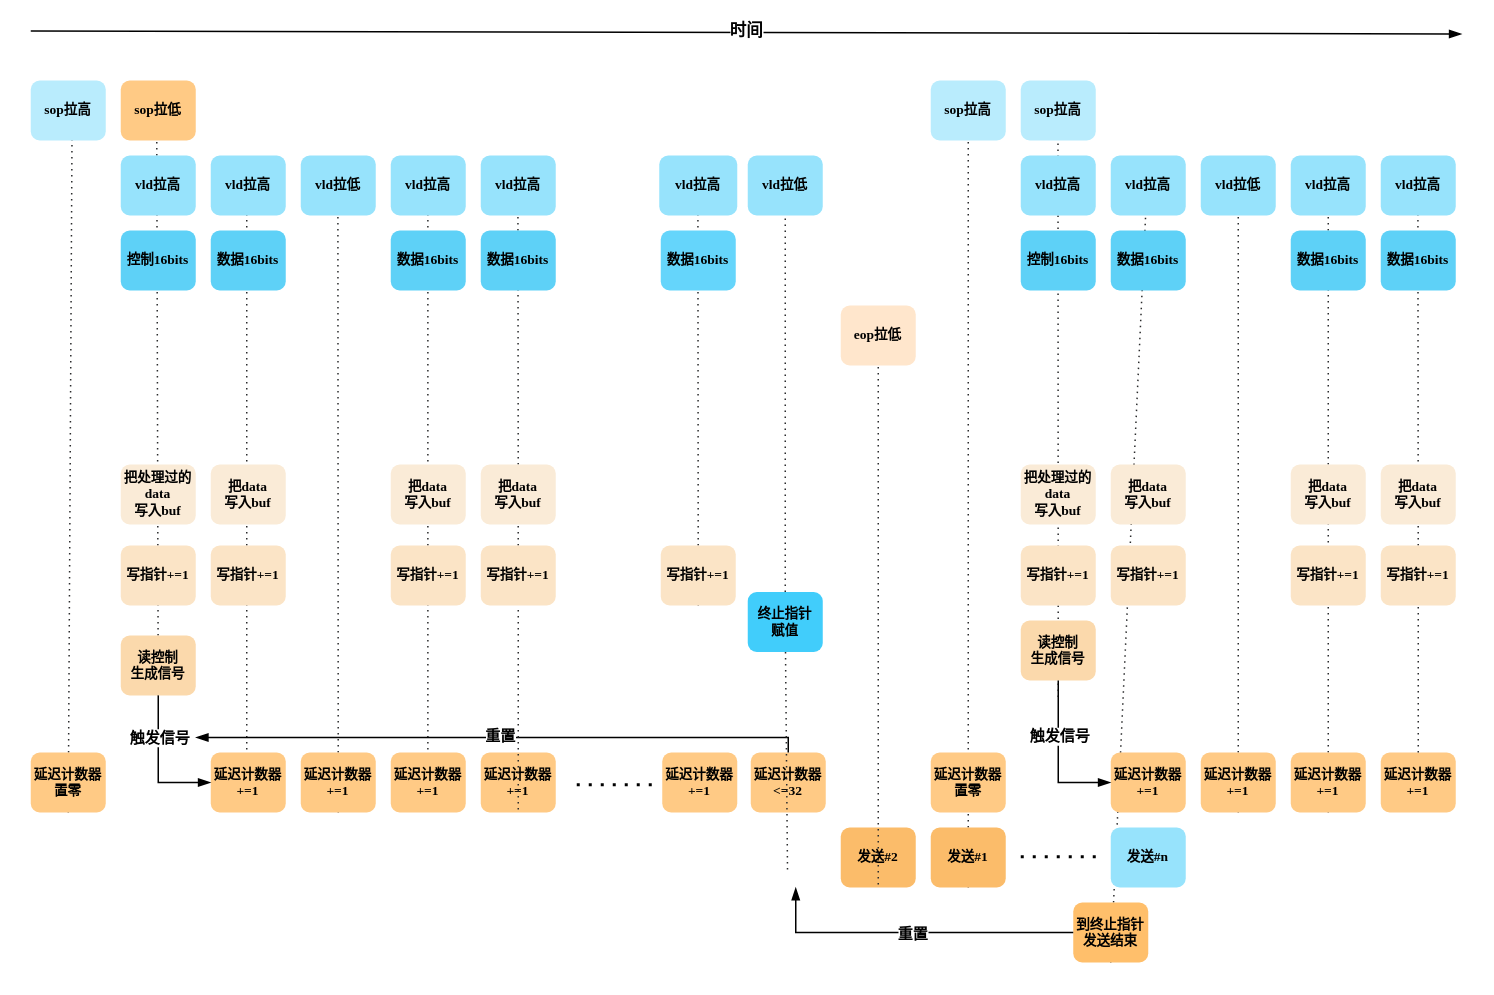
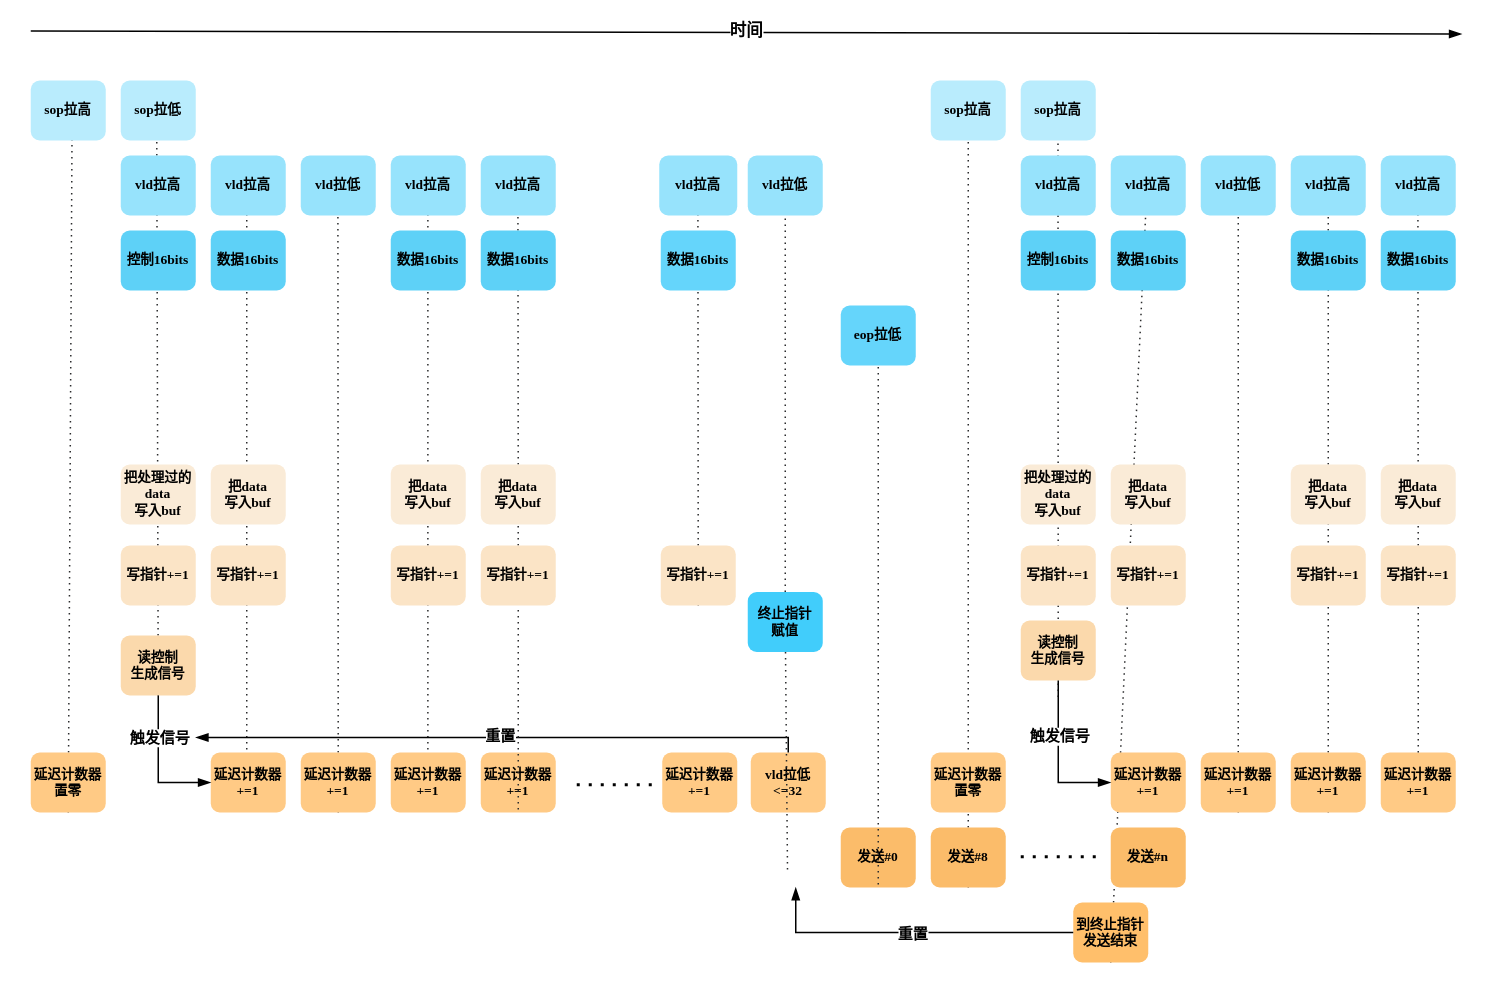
- <mxCell id="32" value="sop拉低" style="rounded=1;whiteSpace=wrap;html=1;shadow=0;labelBackgroundColor=none;strokeWidth=1;fontFamily=Verdana;fontSize=9;align=center;fillColor=#ffca85;strokeColor=none;fontStyle=1;" parent="1" vertex="1"><mxGeometry x="80" y="53" width="50" height="40" as="geometry" /></mxCell>
+ <mxCell id="32" value="sop拉低" style="rounded=1;whiteSpace=wrap;html=1;shadow=0;labelBackgroundColor=none;strokeWidth=1;fontFamily=Verdana;fontSize=9;align=center;fillColor=#b9ecfd;strokeColor=none;fontStyle=1" parent="1" vertex="1"><mxGeometry x="80" y="53" width="50" height="40" as="geometry" /></mxCell>
- <mxCell id="88" value="eop拉低" style="rounded=1;whiteSpace=wrap;html=1;shadow=0;labelBackgroundColor=none;strokeWidth=1;fontFamily=Verdana;fontSize=9;align=center;fillColor=#ffe6cc;strokeColor=none;fontStyle=1;" parent="1" vertex="1"><mxGeometry x="560" y="203" width="50" height="40" as="geometry" /></mxCell>
+ <mxCell id="88" value="eop拉低" style="rounded=1;whiteSpace=wrap;html=1;shadow=0;labelBackgroundColor=none;strokeWidth=1;fontFamily=Verdana;fontSize=9;align=center;fillColor=#65d5fb;strokeColor=none;fontStyle=1" parent="1" vertex="1"><mxGeometry x="560" y="203" width="50" height="40" as="geometry" /></mxCell>
- <mxCell id="50" value="延迟计数器&lt;br style=&quot;font-size: 9px;&quot;&gt;&amp;lt;=32" style="rounded=1;whiteSpace=wrap;html=1;shadow=0;labelBackgroundColor=none;strokeWidth=1;fontFamily=Verdana;fontSize=9;align=center;fillColor=#ffca85;strokeColor=none;fontStyle=1" parent="1" vertex="1"><mxGeometry x="500" y="501" width="50" height="40" as="geometry" /></mxCell>
+ <mxCell id="50" value="vld拉低&lt;br style=&quot;font-size: 9px;&quot;&gt;&amp;lt;=32" style="rounded=1;whiteSpace=wrap;html=1;shadow=0;labelBackgroundColor=none;strokeWidth=1;fontFamily=Verdana;fontSize=9;align=center;fillColor=#ffca85;strokeColor=none;fontStyle=1" parent="1" vertex="1"><mxGeometry x="500" y="501" width="50" height="40" as="geometry" /></mxCell>
- <mxCell id="51" value="发送#2" style="rounded=1;whiteSpace=wrap;html=1;shadow=0;labelBackgroundColor=none;strokeWidth=1;fontFamily=Verdana;fontSize=9;align=center;fillColor=#fbbc6a;strokeColor=none;fontStyle=1" parent="1" vertex="1"><mxGeometry x="560" y="551" width="50" height="40" as="geometry" /></mxCell>
+ <mxCell id="51" value="发送#0" style="rounded=1;whiteSpace=wrap;html=1;shadow=0;labelBackgroundColor=none;strokeWidth=1;fontFamily=Verdana;fontSize=9;align=center;fillColor=#fbbc6a;strokeColor=none;fontStyle=1" parent="1" vertex="1"><mxGeometry x="560" y="551" width="50" height="40" as="geometry" /></mxCell>
- <mxCell id="52" value="发送#1" style="rounded=1;whiteSpace=wrap;html=1;shadow=0;labelBackgroundColor=none;strokeWidth=1;fontFamily=Verdana;fontSize=9;align=center;fillColor=#fbbc6a;strokeColor=none;fontStyle=1" parent="1" vertex="1"><mxGeometry x="620" y="551" width="50" height="40" as="geometry" /></mxCell>
+ <mxCell id="52" value="发送#8" style="rounded=1;whiteSpace=wrap;html=1;shadow=0;labelBackgroundColor=none;strokeWidth=1;fontFamily=Verdana;fontSize=9;align=center;fillColor=#fbbc6a;strokeColor=none;fontStyle=1" parent="1" vertex="1"><mxGeometry x="620" y="551" width="50" height="40" as="geometry" /></mxCell>
- <mxCell id="53" value="发送#n" style="rounded=1;whiteSpace=wrap;html=1;shadow=0;labelBackgroundColor=none;strokeWidth=1;fontFamily=Verdana;fontSize=9;align=center;fillColor=#97e3fc;strokeColor=none;fontStyle=1;" parent="1" vertex="1"><mxGeometry x="740" y="551" width="50" height="40" as="geometry" /></mxCell>
+ <mxCell id="53" value="发送#n" style="rounded=1;whiteSpace=wrap;html=1;shadow=0;labelBackgroundColor=none;strokeWidth=1;fontFamily=Verdana;fontSize=9;align=center;fillColor=#fbbc6a;strokeColor=none;fontStyle=1" parent="1" vertex="1"><mxGeometry x="740" y="551" width="50" height="40" as="geometry" /></mxCell>
